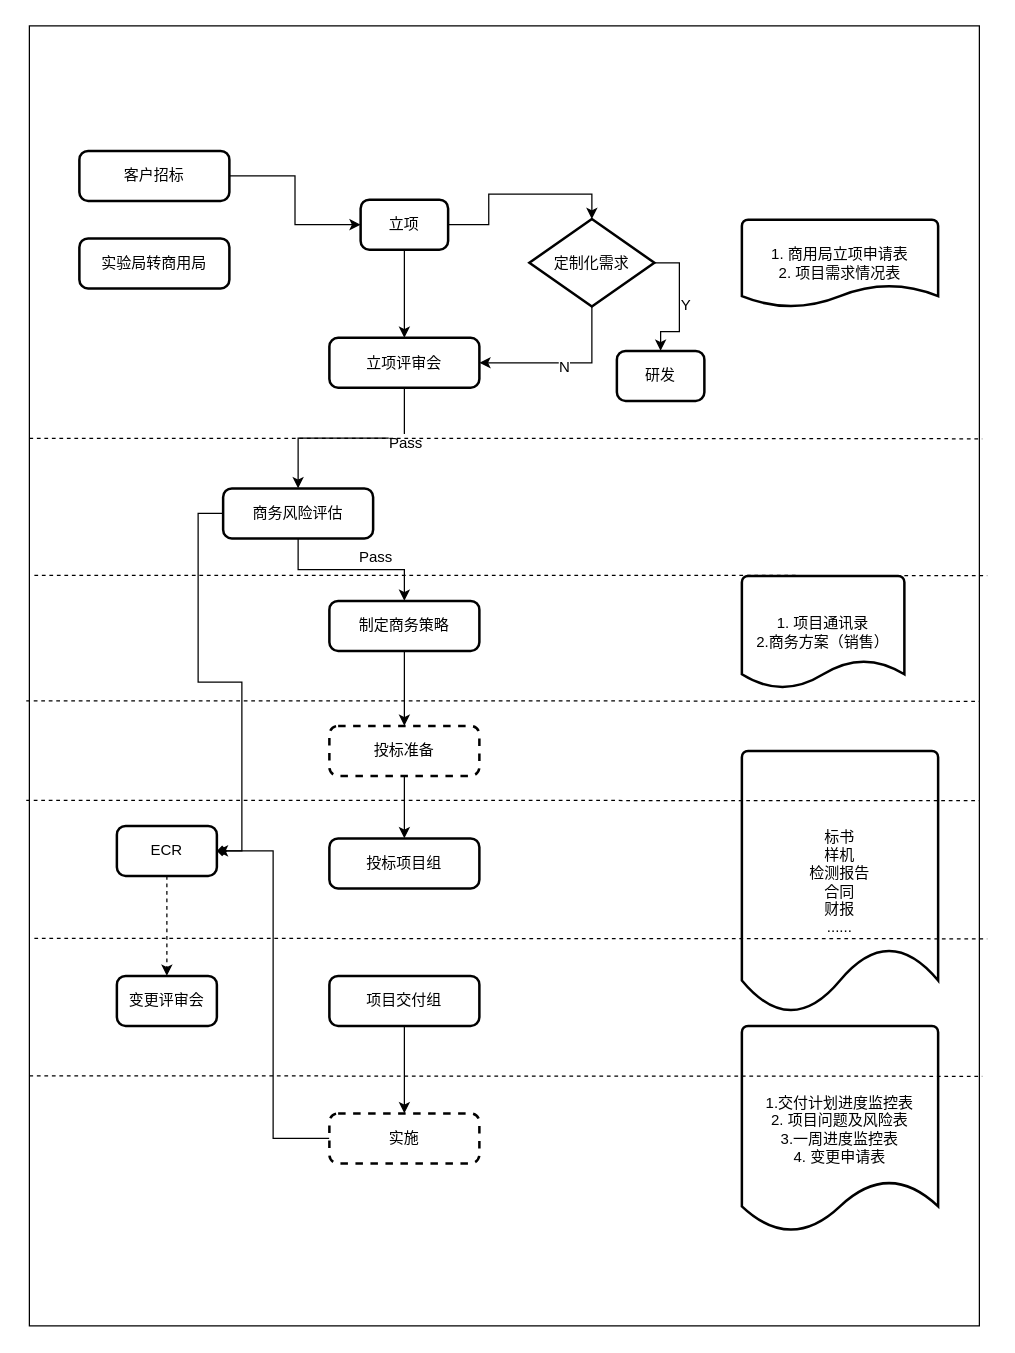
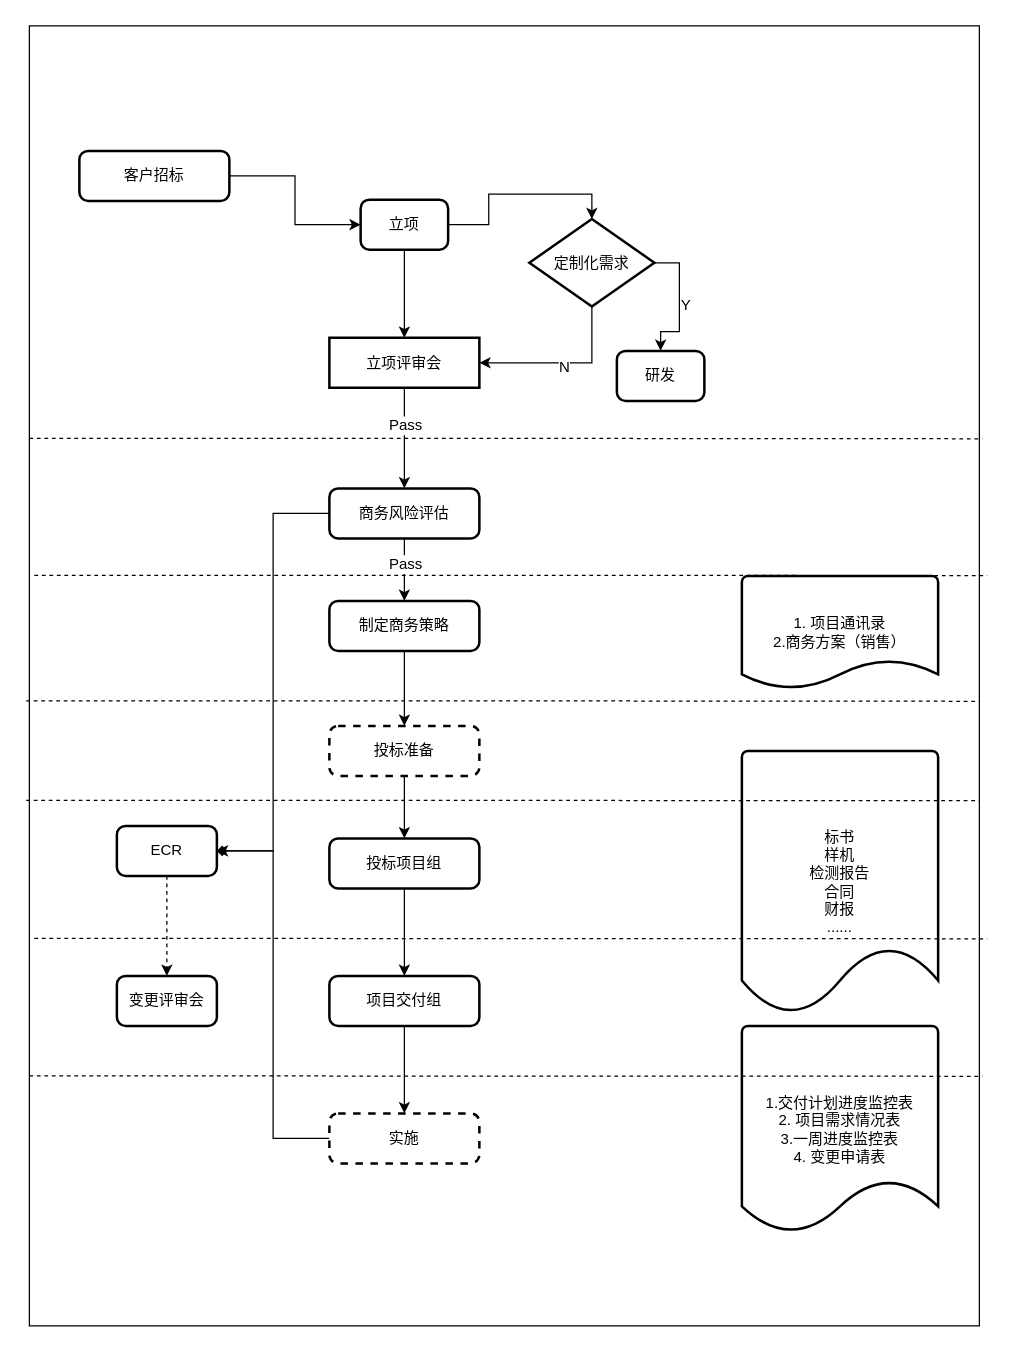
- <mxCell id="8" value="实验局转商用局" style="rounded=1;whiteSpace=wrap;html=1;absoluteArcSize=1;arcSize=14;strokeWidth=2;" parent="1" vertex="1"><mxGeometry x="63" y="190" width="120" height="40" as="geometry" /></mxCell>
- <mxCell id="35" value="&lt;span style=&quot;white-space: normal&quot;&gt;1. 商用局立项申请表&lt;/span&gt;&lt;br style=&quot;white-space: normal&quot;&gt;&lt;span style=&quot;white-space: normal&quot;&gt;2. 项目需求情况表&lt;/span&gt;" style="strokeWidth=2;html=1;shape=mxgraph.flowchart.document2;whiteSpace=wrap;size=0.25;" parent="1" vertex="1"><mxGeometry x="593" y="175" width="157" height="70" as="geometry" /></mxCell>
- <mxCell id="11" value="立项评审会" style="rounded=1;whiteSpace=wrap;html=1;absoluteArcSize=1;arcSize=14;strokeWidth=2;" parent="1" vertex="1"><mxGeometry x="263" y="269.5" width="120" height="40" as="geometry" /></mxCell>
+ <mxCell id="11" value="立项评审会" style="whiteSpace=wrap;html=1;absoluteArcSize=1;arcSize=14;strokeWidth=2;rounded=0;" parent="1" vertex="1"><mxGeometry x="263" y="269.5" width="120" height="40" as="geometry" /></mxCell>
- <mxCell id="23" value="商务风险评估" style="rounded=1;whiteSpace=wrap;html=1;absoluteArcSize=1;arcSize=14;strokeWidth=2;" parent="1" vertex="1"><mxGeometry x="178" y="390" width="120" height="40" as="geometry" /></mxCell>
+ <mxCell id="23" value="商务风险评估" style="rounded=1;whiteSpace=wrap;html=1;absoluteArcSize=1;arcSize=14;strokeWidth=2;" parent="1" vertex="1"><mxGeometry x="263" y="390" width="120" height="40" as="geometry" /></mxCell>
- <mxCell id="37" value="1. 项目通讯录&lt;br&gt;2.商务方案（销售）" style="strokeWidth=2;html=1;shape=mxgraph.flowchart.document2;whiteSpace=wrap;size=0.25;" vertex="1" parent="1"><mxGeometry x="593" y="460" width="130" height="90" as="geometry" /></mxCell>
+ <mxCell id="37" value="1. 项目通讯录&lt;br&gt;2.商务方案（销售）" style="strokeWidth=2;html=1;shape=mxgraph.flowchart.document2;whiteSpace=wrap;size=0.25;" vertex="1" parent="1"><mxGeometry x="593" y="460" width="157" height="90" as="geometry" /></mxCell>
+ <mxCell id="26" style="edgeStyle=orthogonalEdgeStyle;rounded=0;orthogonalLoop=1;jettySize=auto;html=1;exitX=0.5;exitY=1;exitDx=0;exitDy=0;entryX=0.5;entryY=0;entryDx=0;entryDy=0;" parent="1" source="27" target="25" edge="1"><mxGeometry relative="1" as="geometry" /></mxCell>
- <mxCell id="36" value="1.交付计划进度监控表&lt;br&gt;&lt;span style=&quot;white-space: normal&quot;&gt;2. 项目问题及风险表&lt;/span&gt;&lt;br style=&quot;white-space: normal&quot;&gt;&lt;span style=&quot;white-space: normal&quot;&gt;3.一周进度监控表&lt;/span&gt;&lt;br style=&quot;white-space: normal&quot;&gt;&lt;span style=&quot;white-space: normal&quot;&gt;4. 变更申请表&lt;/span&gt;" style="strokeWidth=2;html=1;shape=mxgraph.flowchart.document2;whiteSpace=wrap;size=0.25;" vertex="1" parent="1"><mxGeometry x="593" y="820" width="157" height="165" as="geometry" /></mxCell>
+ <mxCell id="36" value="1.交付计划进度监控表&lt;br&gt;&lt;span style=&quot;white-space: normal&quot;&gt;2. 项目需求情况表&lt;/span&gt;&lt;br style=&quot;white-space: normal&quot;&gt;&lt;span style=&quot;white-space: normal&quot;&gt;3.一周进度监控表&lt;/span&gt;&lt;br style=&quot;white-space: normal&quot;&gt;&lt;span style=&quot;white-space: normal&quot;&gt;4. 变更申请表&lt;/span&gt;" style="strokeWidth=2;html=1;shape=mxgraph.flowchart.document2;whiteSpace=wrap;size=0.25;" vertex="1" parent="1"><mxGeometry x="593" y="820" width="157" height="165" as="geometry" /></mxCell>
